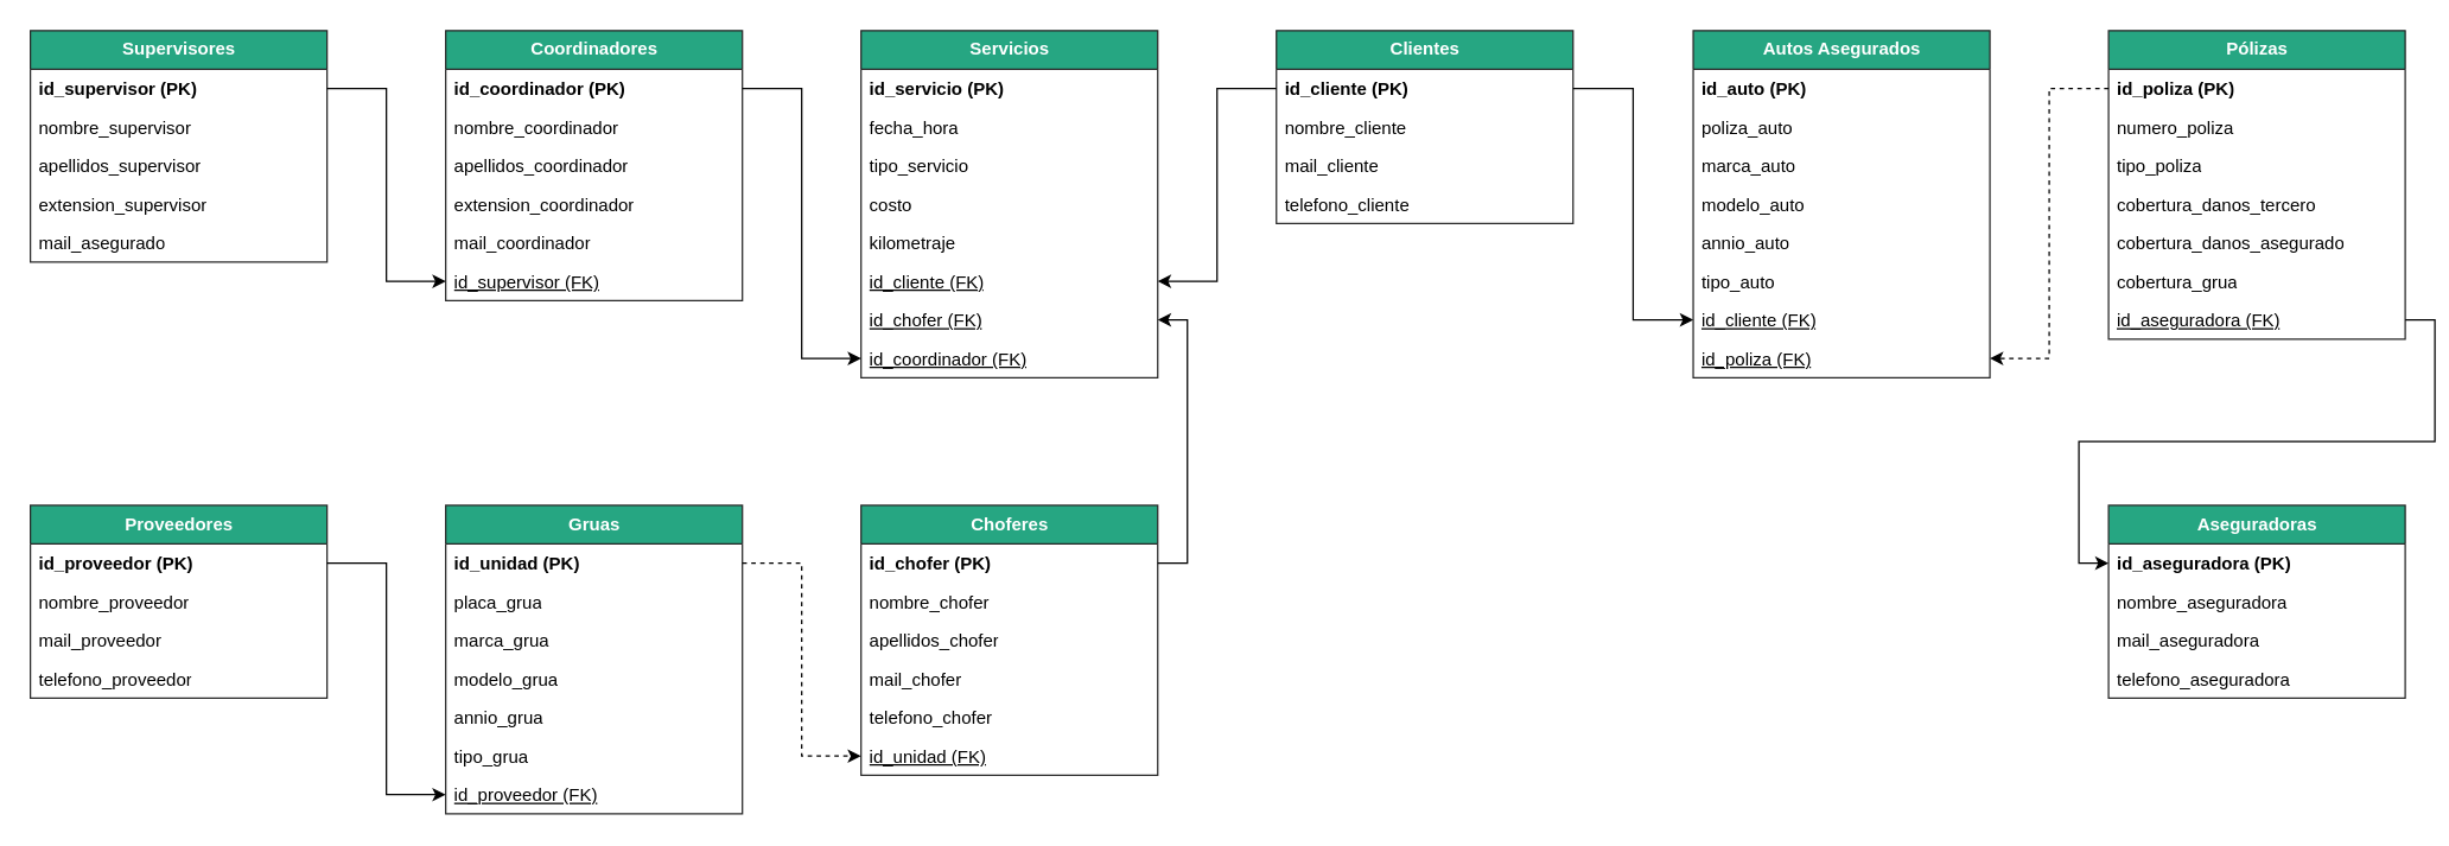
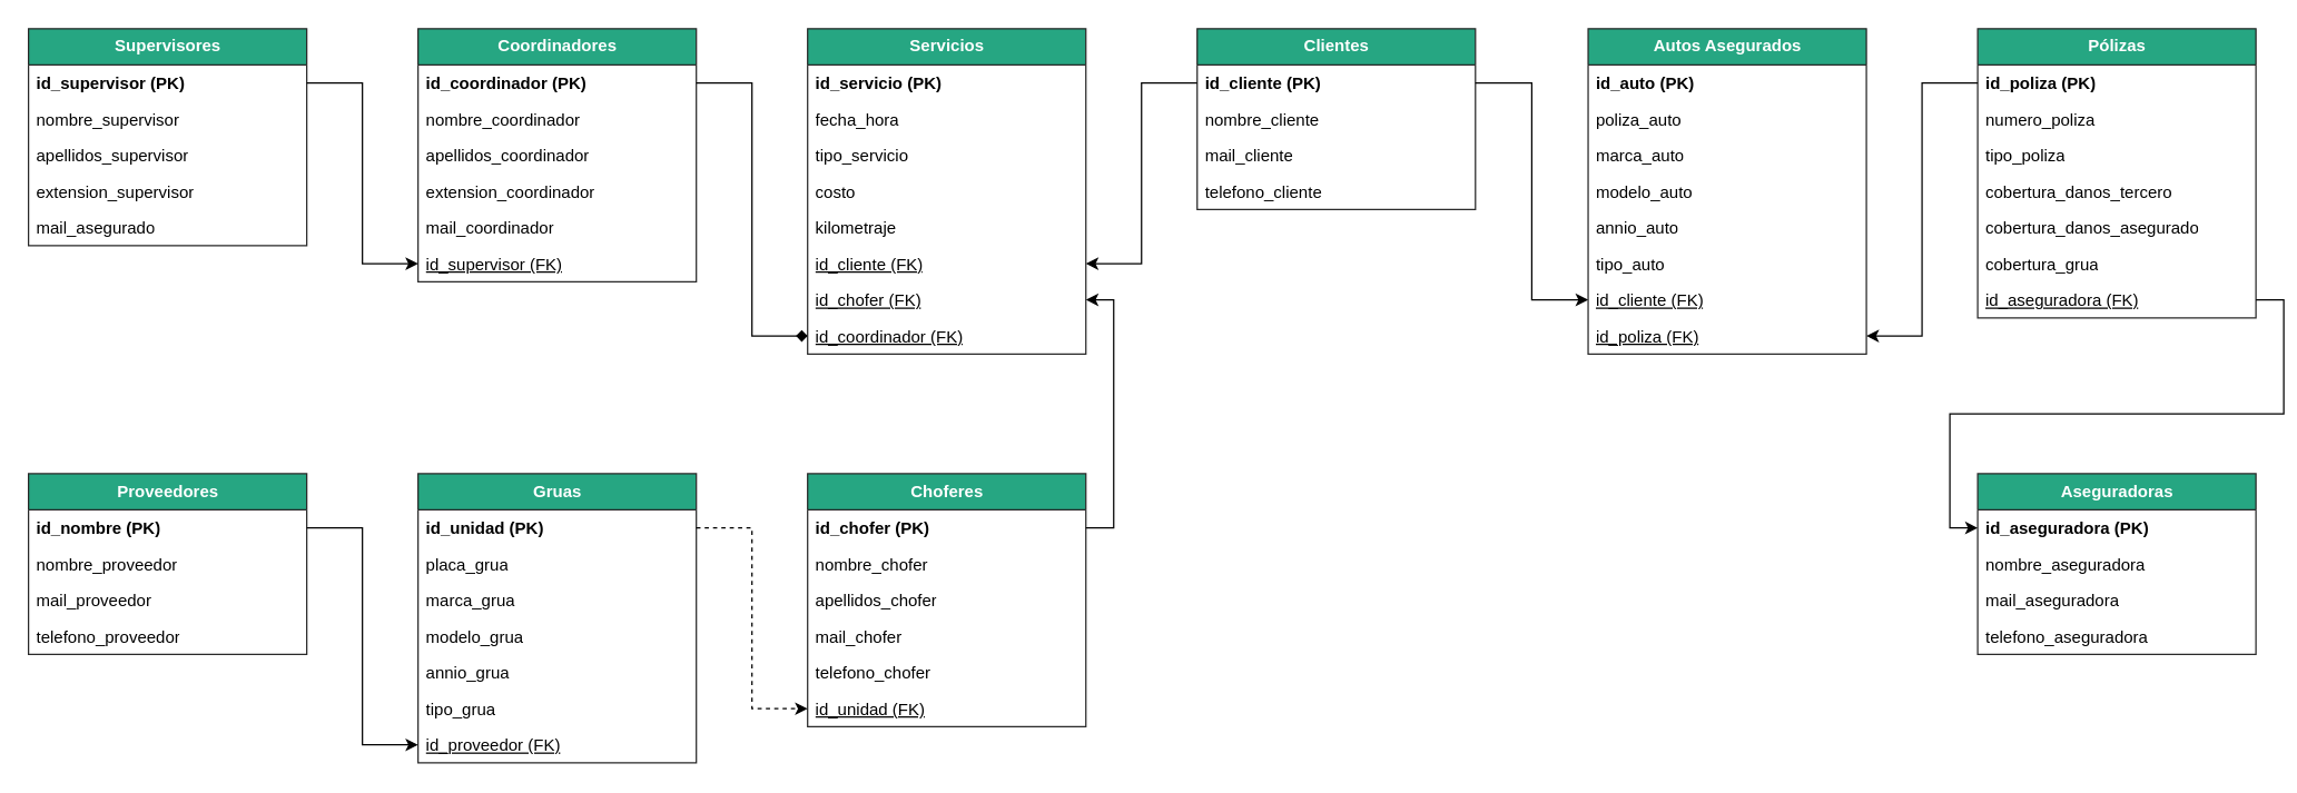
- <mxCell id="77" style="edgeStyle=orthogonalEdgeStyle;rounded=0;orthogonalLoop=1;jettySize=auto;html=1;exitX=0;exitY=0.5;exitDx=0;exitDy=0;entryX=1;entryY=0.5;entryDx=0;entryDy=0;dashed=1;" edge="1" parent="1" source="39" target="37"><mxGeometry relative="1" as="geometry" /></mxCell>
+ <mxCell id="77" style="edgeStyle=orthogonalEdgeStyle;rounded=0;orthogonalLoop=1;jettySize=auto;html=1;exitX=0;exitY=0.5;exitDx=0;exitDy=0;entryX=1;entryY=0.5;entryDx=0;entryDy=0;" edge="1" parent="1" source="39" target="37"><mxGeometry relative="1" as="geometry" /></mxCell>
- <mxCell id="72" value="" style="edgeStyle=orthogonalEdgeStyle;rounded=0;orthogonalLoop=1;jettySize=auto;html=1;entryX=0;entryY=0.5;entryDx=0;entryDy=0;" edge="1" parent="1" source="9" target="23"><mxGeometry relative="1" as="geometry" /></mxCell>
+ <mxCell id="72" value="" style="edgeStyle=orthogonalEdgeStyle;rounded=0;orthogonalLoop=1;jettySize=auto;html=1;entryX=0;entryY=0.5;entryDx=0;entryDy=0;endArrow=diamond;" edge="1" parent="1" source="9" target="23"><mxGeometry relative="1" as="geometry" /></mxCell>
- <mxCell id="47" value="id_proveedor (PK)" style="text;strokeColor=none;fillColor=none;align=left;verticalAlign=top;spacingLeft=4;spacingRight=4;overflow=hidden;rotatable=0;points=[[0,0.5],[1,0.5]];portConstraint=eastwest;whiteSpace=wrap;html=1;fontStyle=1" vertex="1" parent="46"><mxGeometry y="26" width="200" height="26" as="geometry" /></mxCell>
+ <mxCell id="47" value="id_nombre (PK)" style="text;strokeColor=none;fillColor=none;align=left;verticalAlign=top;spacingLeft=4;spacingRight=4;overflow=hidden;rotatable=0;points=[[0,0.5],[1,0.5]];portConstraint=eastwest;whiteSpace=wrap;html=1;fontStyle=1" vertex="1" parent="46"><mxGeometry y="26" width="200" height="26" as="geometry" /></mxCell>
